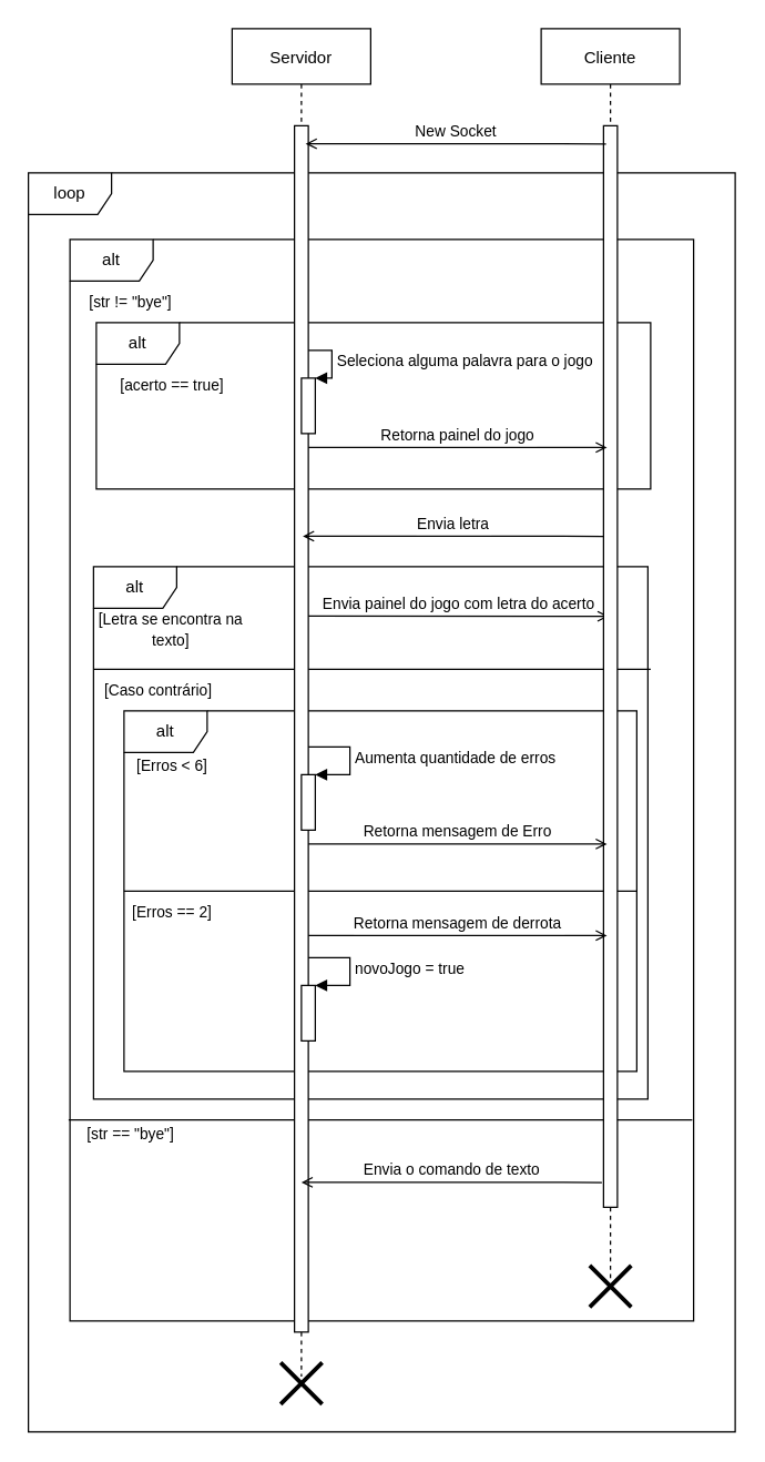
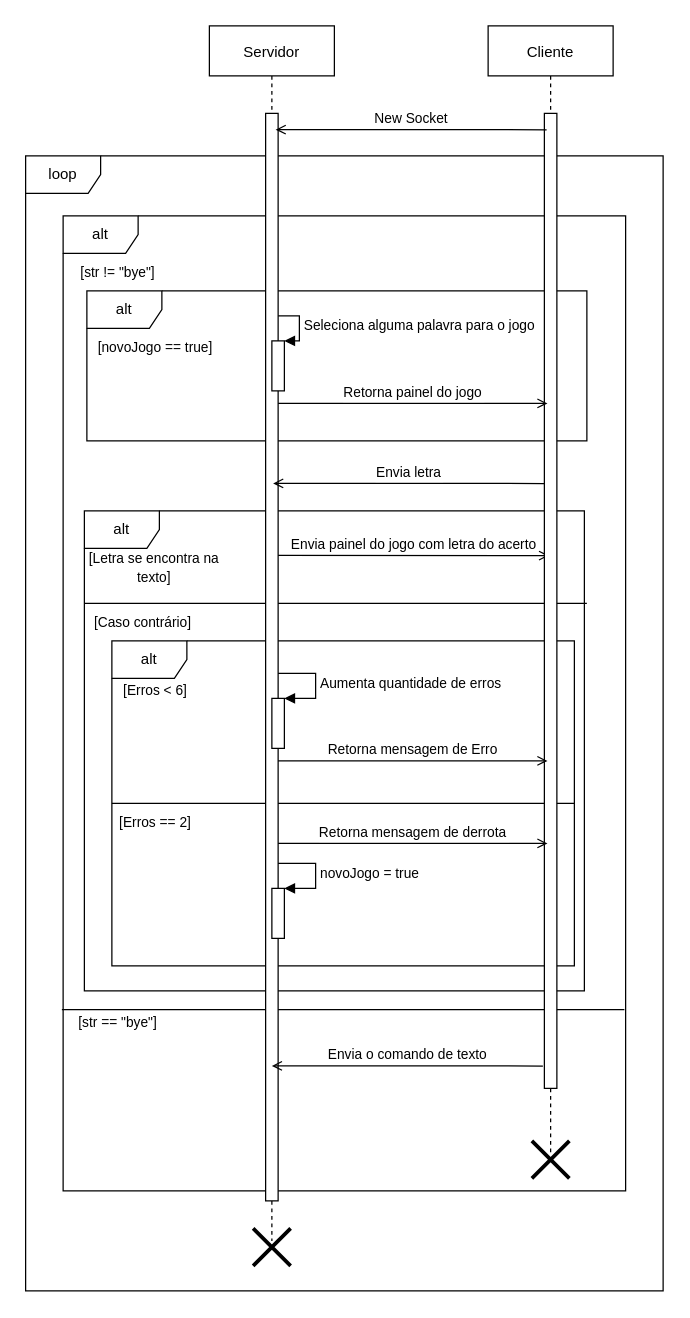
- <mxCell id="10" value="&lt;font style=&quot;font-size: 11px;&quot;&gt;[acerto == true]&lt;/font&gt;" style="text;html=1;strokeColor=none;fillColor=none;align=center;verticalAlign=middle;whiteSpace=wrap;rounded=0;" vertex="1" parent="8"><mxGeometry x="59" y="262" width="130" height="30" as="geometry" /></mxCell>
+ <mxCell id="10" value="&lt;font style=&quot;font-size: 11px;&quot;&gt;[novoJogo == true]&lt;/font&gt;" style="text;html=1;strokeColor=none;fillColor=none;align=center;verticalAlign=middle;whiteSpace=wrap;rounded=0;" vertex="1" parent="8"><mxGeometry x="59" y="262" width="130" height="30" as="geometry" /></mxCell>
